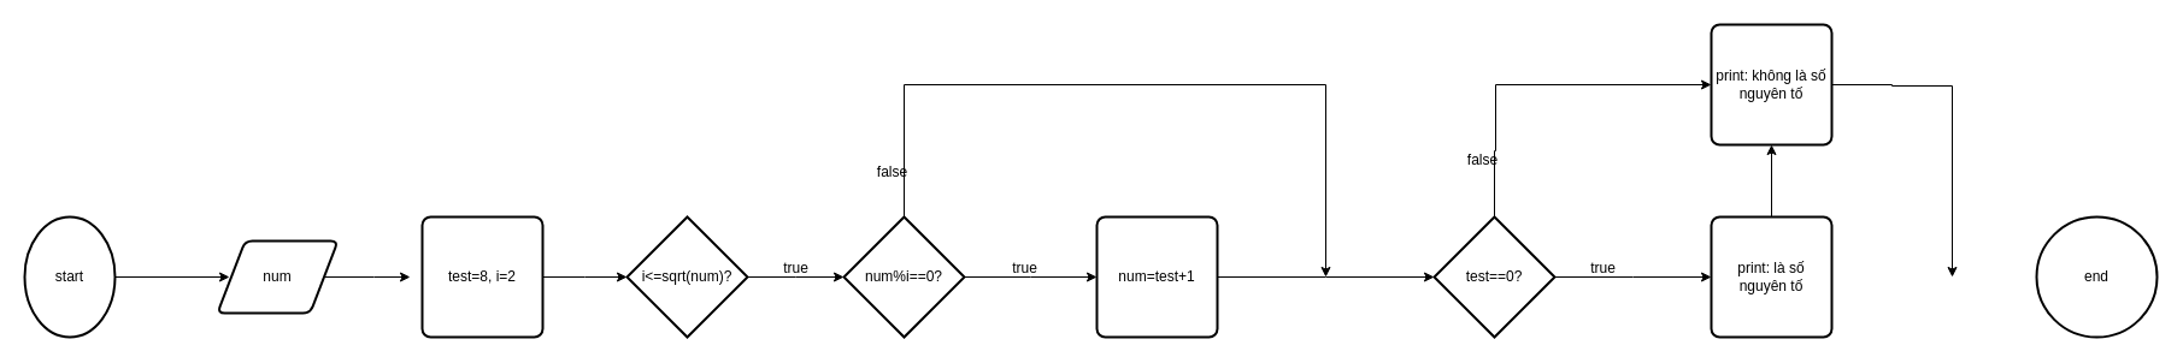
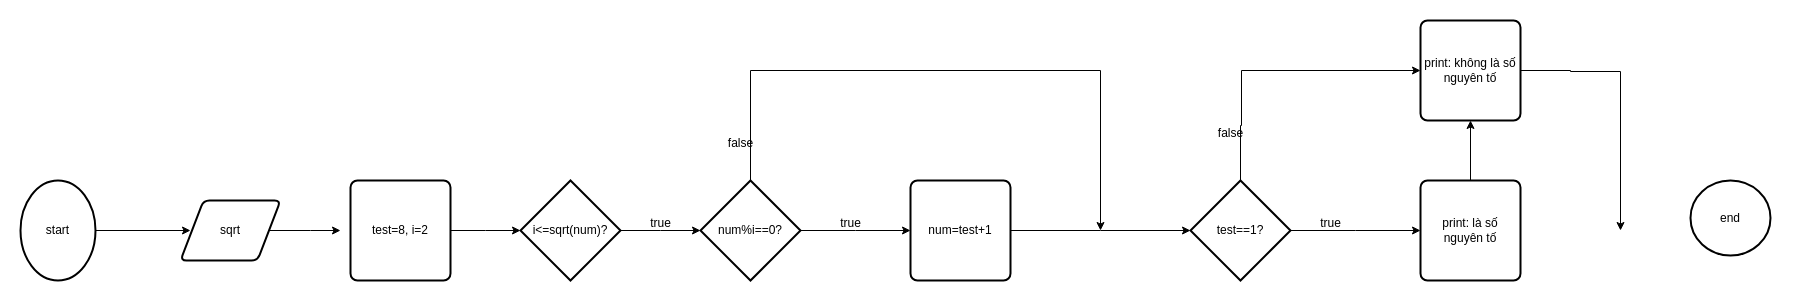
- <mxCell id="5" value="num" style="shape=parallelogram;html=1;strokeWidth=2;perimeter=parallelogramPerimeter;whiteSpace=wrap;rounded=1;arcSize=12;size=0.23;" parent="1" vertex="1"><mxGeometry x="180" y="200" width="100" height="60" as="geometry" /></mxCell>
+ <mxCell id="5" value="sqrt" style="shape=parallelogram;html=1;strokeWidth=2;perimeter=parallelogramPerimeter;whiteSpace=wrap;rounded=1;arcSize=12;size=0.23;" parent="1" vertex="1"><mxGeometry x="180" y="200" width="100" height="60" as="geometry" /></mxCell>
- <mxCell id="20" value="test==0?" style="strokeWidth=2;html=1;shape=mxgraph.flowchart.decision;whiteSpace=wrap;" parent="1" vertex="1"><mxGeometry x="1190" y="180" width="100" height="100" as="geometry" /></mxCell>
+ <mxCell id="20" value="test==1?" style="strokeWidth=2;html=1;shape=mxgraph.flowchart.decision;whiteSpace=wrap;" parent="1" vertex="1"><mxGeometry x="1190" y="180" width="100" height="100" as="geometry" /></mxCell>
- <mxCell id="26" value="end" style="strokeWidth=2;html=1;shape=mxgraph.flowchart.start_2;whiteSpace=wrap;" parent="1" vertex="1"><mxGeometry x="1690" y="180" width="100" height="100" as="geometry" /></mxCell>
+ <mxCell id="26" value="end" style="strokeWidth=2;html=1;shape=mxgraph.flowchart.start_2;whiteSpace=wrap;" parent="1" vertex="1"><mxGeometry x="1690" y="180" width="80" height="75" as="geometry" /></mxCell>
